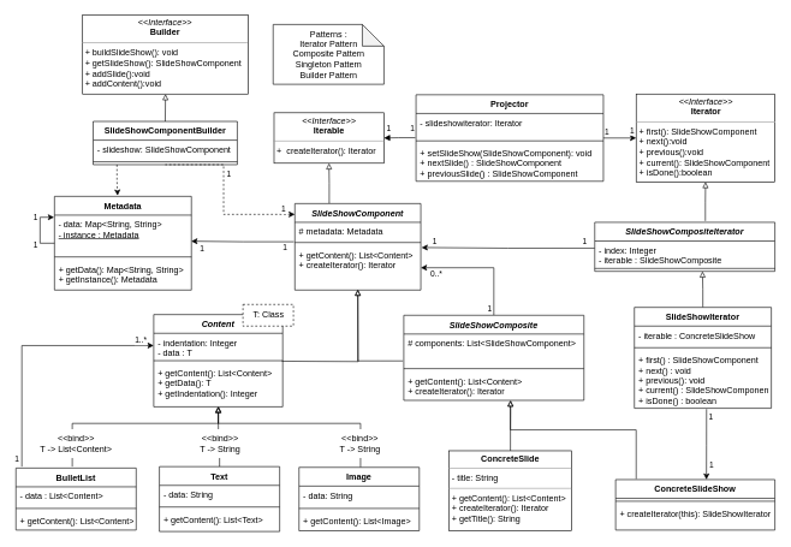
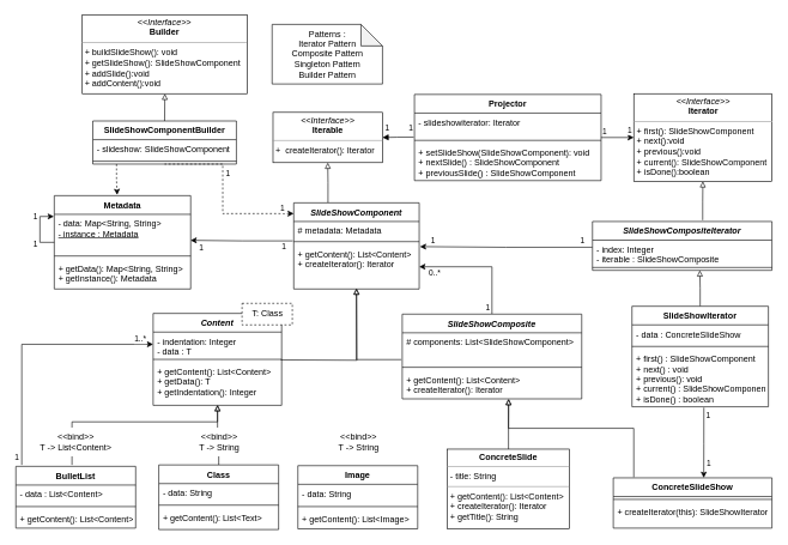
- <mxCell id="92" value="- iterable : ConcreteSlideShow" style="text;strokeColor=none;fillColor=none;align=left;verticalAlign=top;spacingLeft=4;spacingRight=4;overflow=hidden;rotatable=0;points=[[0,0.5],[1,0.5]];portConstraint=eastwest;" parent="91" vertex="1"><mxGeometry y="26" width="190" height="26" as="geometry" /></mxCell>
+ <mxCell id="92" value="- data : ConcreteSlideShow" style="text;strokeColor=none;fillColor=none;align=left;verticalAlign=top;spacingLeft=4;spacingRight=4;overflow=hidden;rotatable=0;points=[[0,0.5],[1,0.5]];portConstraint=eastwest;" parent="91" vertex="1"><mxGeometry y="26" width="190" height="26" as="geometry" /></mxCell>
- <mxCell id="27" style="edgeStyle=orthogonalEdgeStyle;rounded=0;orthogonalLoop=1;jettySize=auto;html=1;entryX=0.5;entryY=1;entryDx=0;entryDy=0;startArrow=none;startFill=0;endArrow=block;endFill=0;" parent="1" source="28" target="41" edge="1"><mxGeometry relative="1" as="geometry"><Array as="points"><mxPoint x="499" y="587" /><mxPoint x="301" y="587" /></Array></mxGeometry></mxCell>
- <mxCell id="23" value="Text" style="swimlane;fontStyle=1;align=center;verticalAlign=top;childLayout=stackLayout;horizontal=1;startSize=26;horizontalStack=0;resizeParent=1;resizeParentMax=0;resizeLast=0;collapsible=1;marginBottom=0;" parent="1" vertex="1"><mxGeometry x="219.88" y="647" width="166.88" height="90" as="geometry" /></mxCell>
+ <mxCell id="23" value="Class" style="swimlane;fontStyle=1;align=center;verticalAlign=top;childLayout=stackLayout;horizontal=1;startSize=26;horizontalStack=0;resizeParent=1;resizeParentMax=0;resizeLast=0;collapsible=1;marginBottom=0;" parent="1" vertex="1"><mxGeometry x="219.88" y="647" width="166.88" height="90" as="geometry" /></mxCell>
